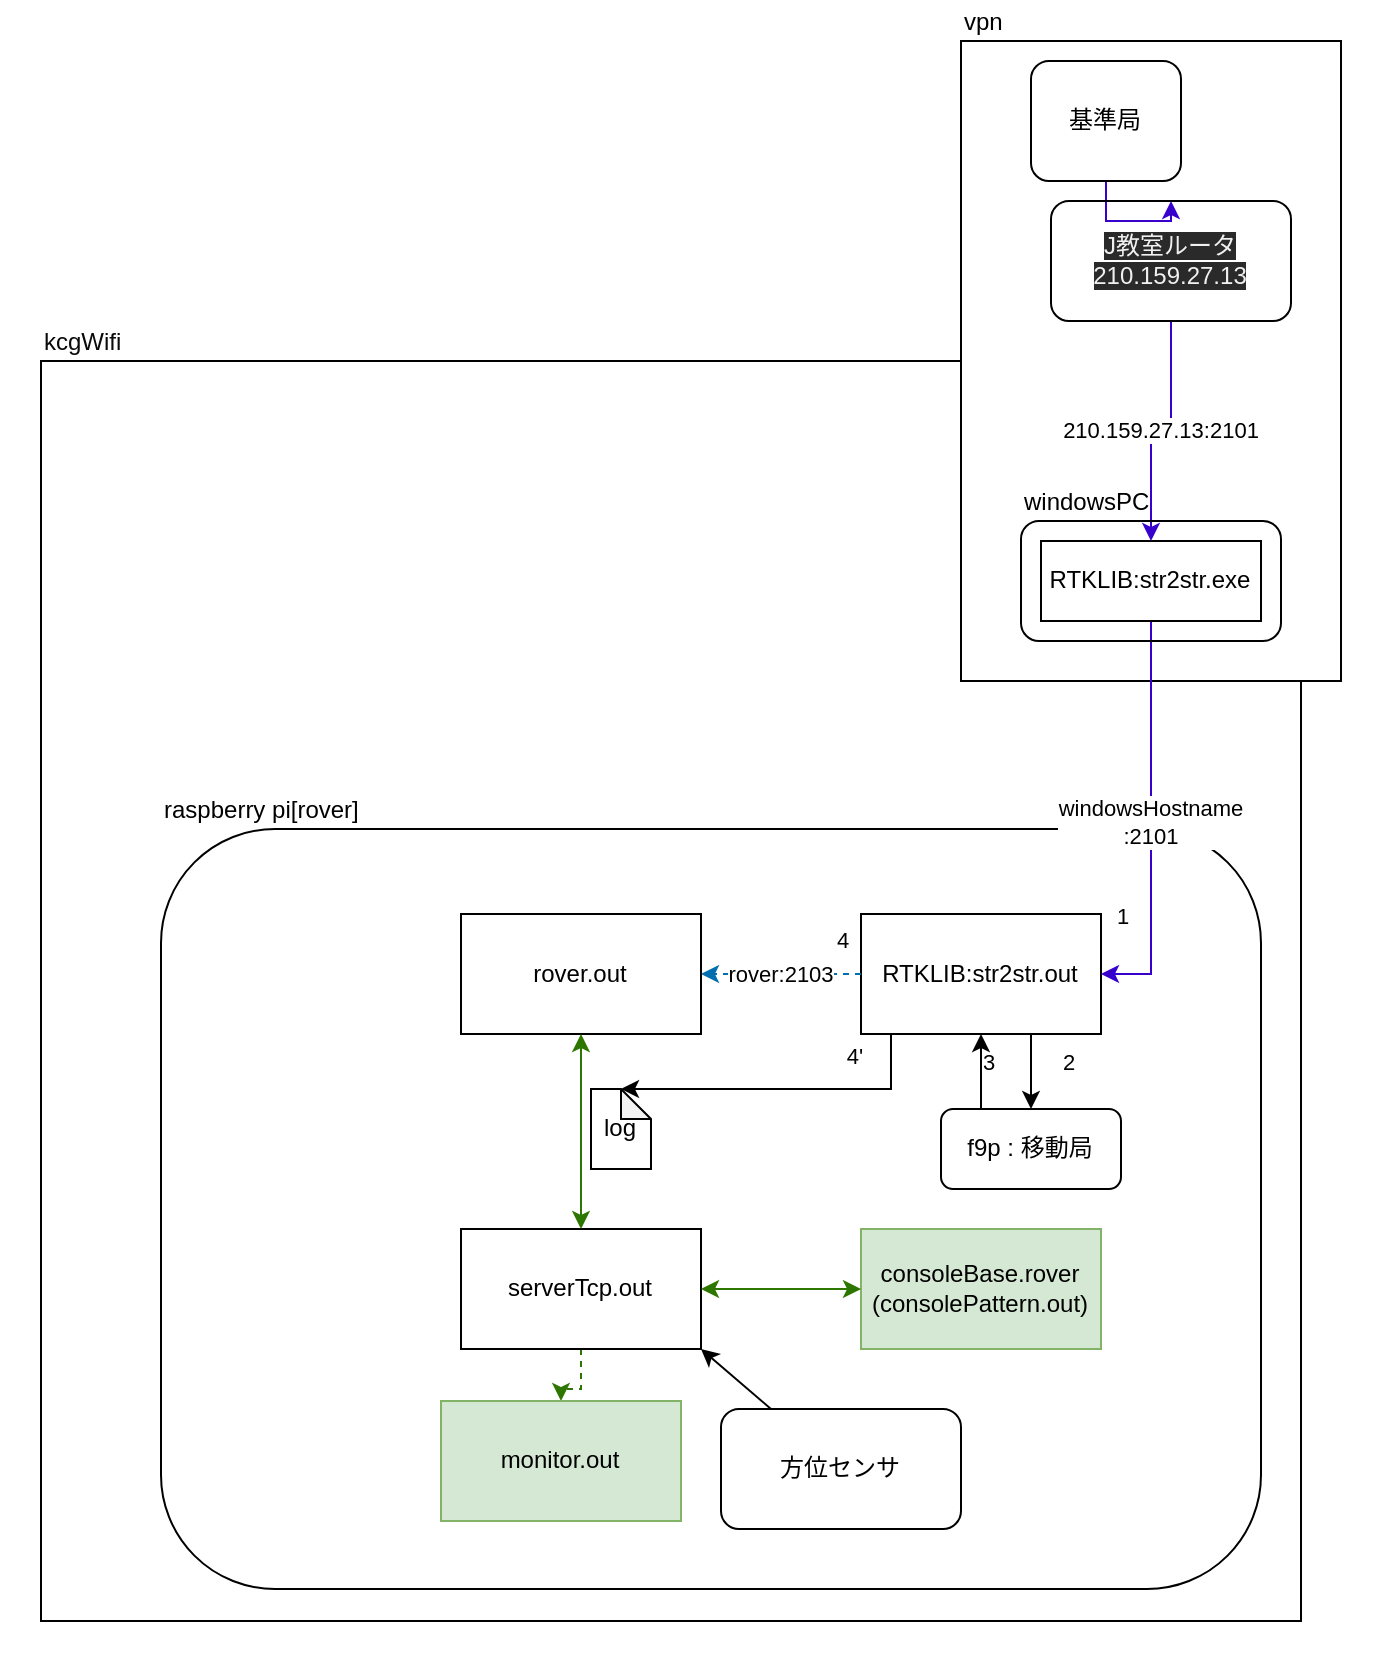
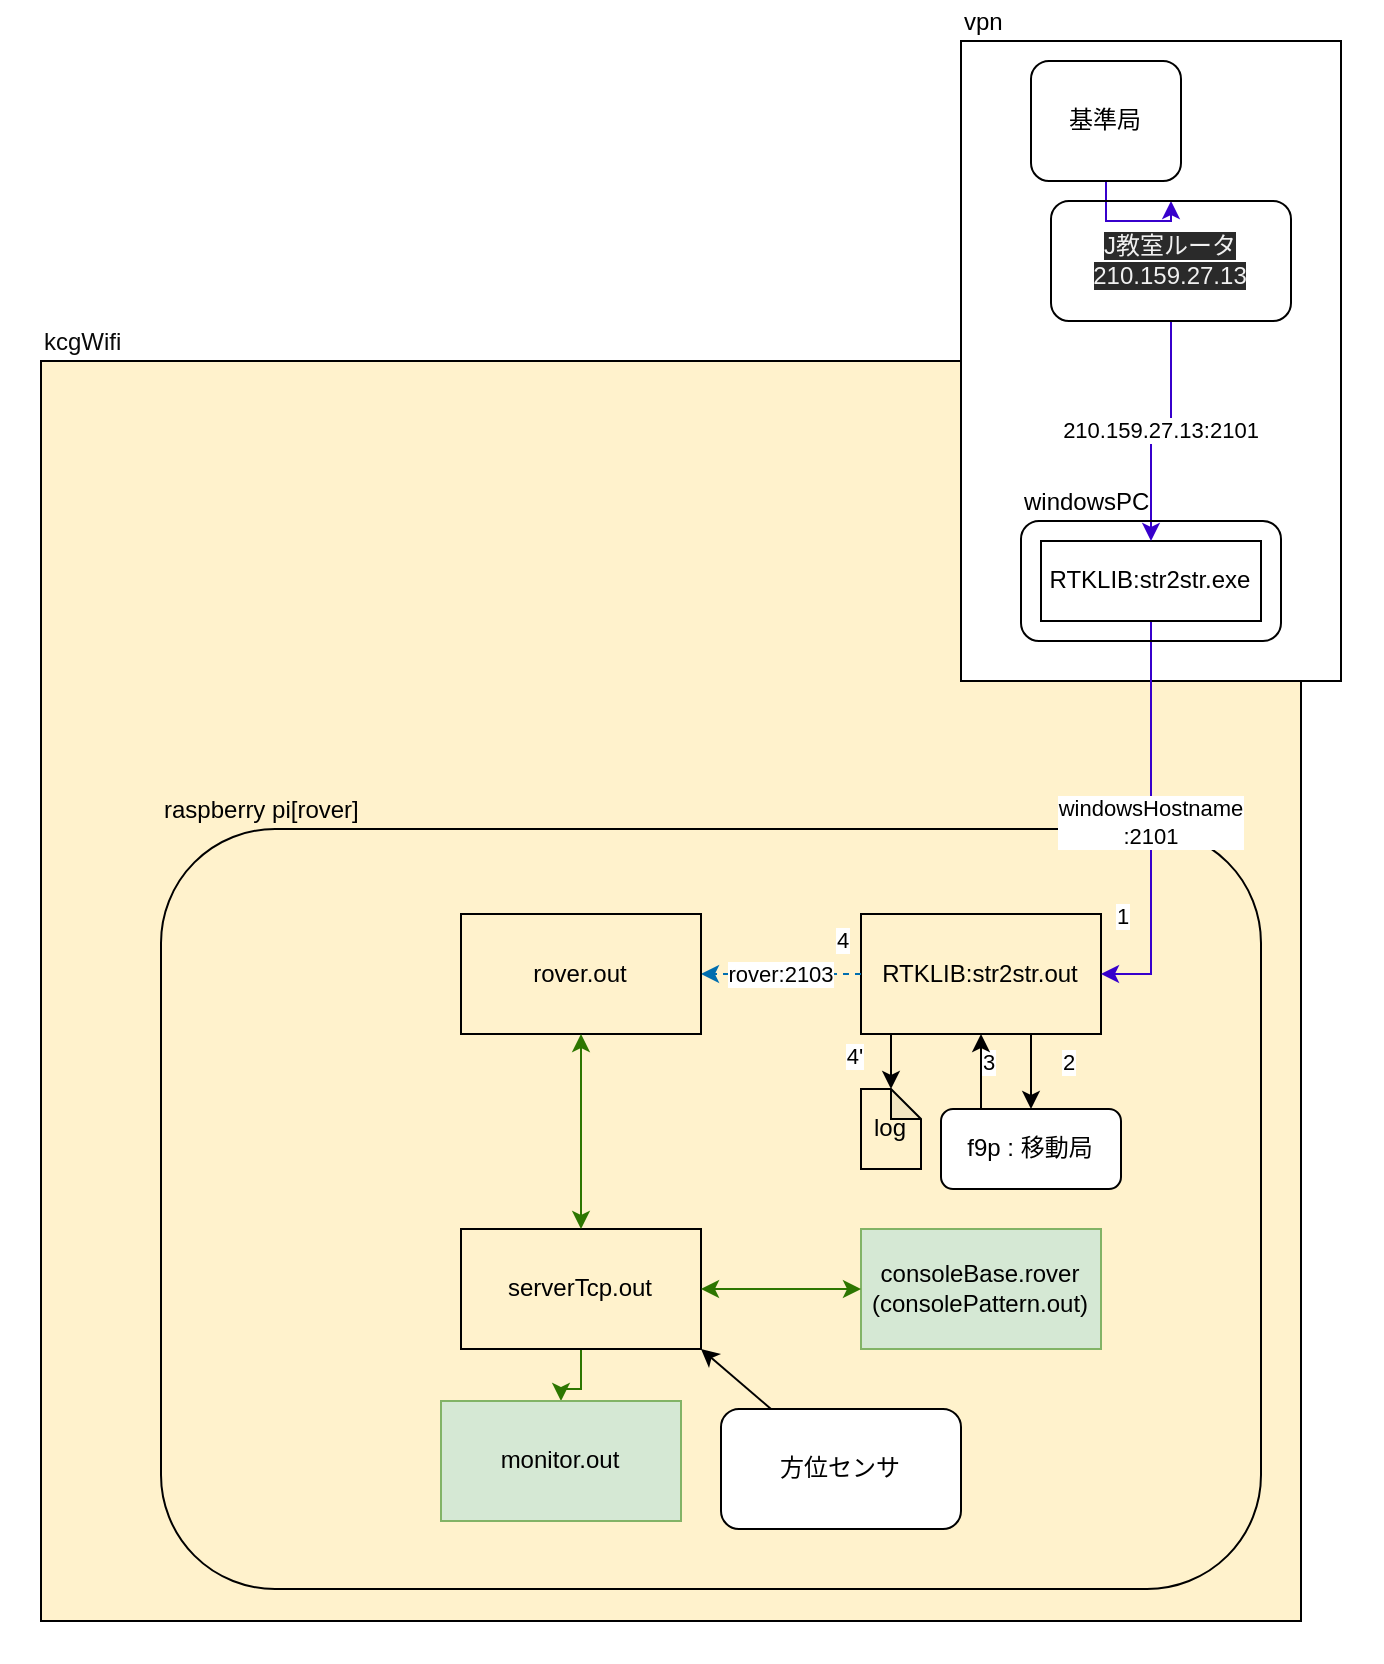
- <mxCell id="2" value="kcgWifi" style="rounded=0;whiteSpace=wrap;html=1;align=left;labelPosition=center;verticalLabelPosition=top;verticalAlign=bottom;labelBackgroundColor=#ffffff;fontColor=#0A0A0A;" parent="1" vertex="1"><mxGeometry x="20" y="180" width="630" height="630" as="geometry" /></mxCell>
+ <mxCell id="2" value="kcgWifi" style="rounded=0;whiteSpace=wrap;html=1;align=left;labelPosition=center;verticalLabelPosition=top;verticalAlign=bottom;labelBackgroundColor=#ffffff;fontColor=#0A0A0A;fillColor=#fff2cc;" parent="1" vertex="1"><mxGeometry x="20" y="180" width="630" height="630" as="geometry" /></mxCell>
- <mxCell id="14" value="log" style="shape=note;whiteSpace=wrap;html=1;backgroundOutline=1;darkOpacity=0.05;fillColor=none;align=center;size=15;" parent="1" vertex="1"><mxGeometry x="295" y="544" width="30" height="40" as="geometry" /></mxCell>
+ <mxCell id="14" value="log" style="shape=note;whiteSpace=wrap;html=1;backgroundOutline=1;darkOpacity=0.05;fillColor=none;align=center;size=15;" parent="1" vertex="1"><mxGeometry x="430" y="544" width="30" height="40" as="geometry" /></mxCell>
- <mxCell id="20" value="" style="edgeStyle=orthogonalEdgeStyle;rounded=0;orthogonalLoop=1;jettySize=auto;html=1;fillColor=#60a917;strokeColor=#2D7600;dashed=1;" parent="1" source="21" target="22" edge="1"><mxGeometry relative="1" as="geometry" /></mxCell>
+ <mxCell id="20" value="" style="edgeStyle=orthogonalEdgeStyle;rounded=0;orthogonalLoop=1;jettySize=auto;html=1;fillColor=#60a917;strokeColor=#2D7600;" parent="1" source="21" target="22" edge="1"><mxGeometry relative="1" as="geometry" /></mxCell>
